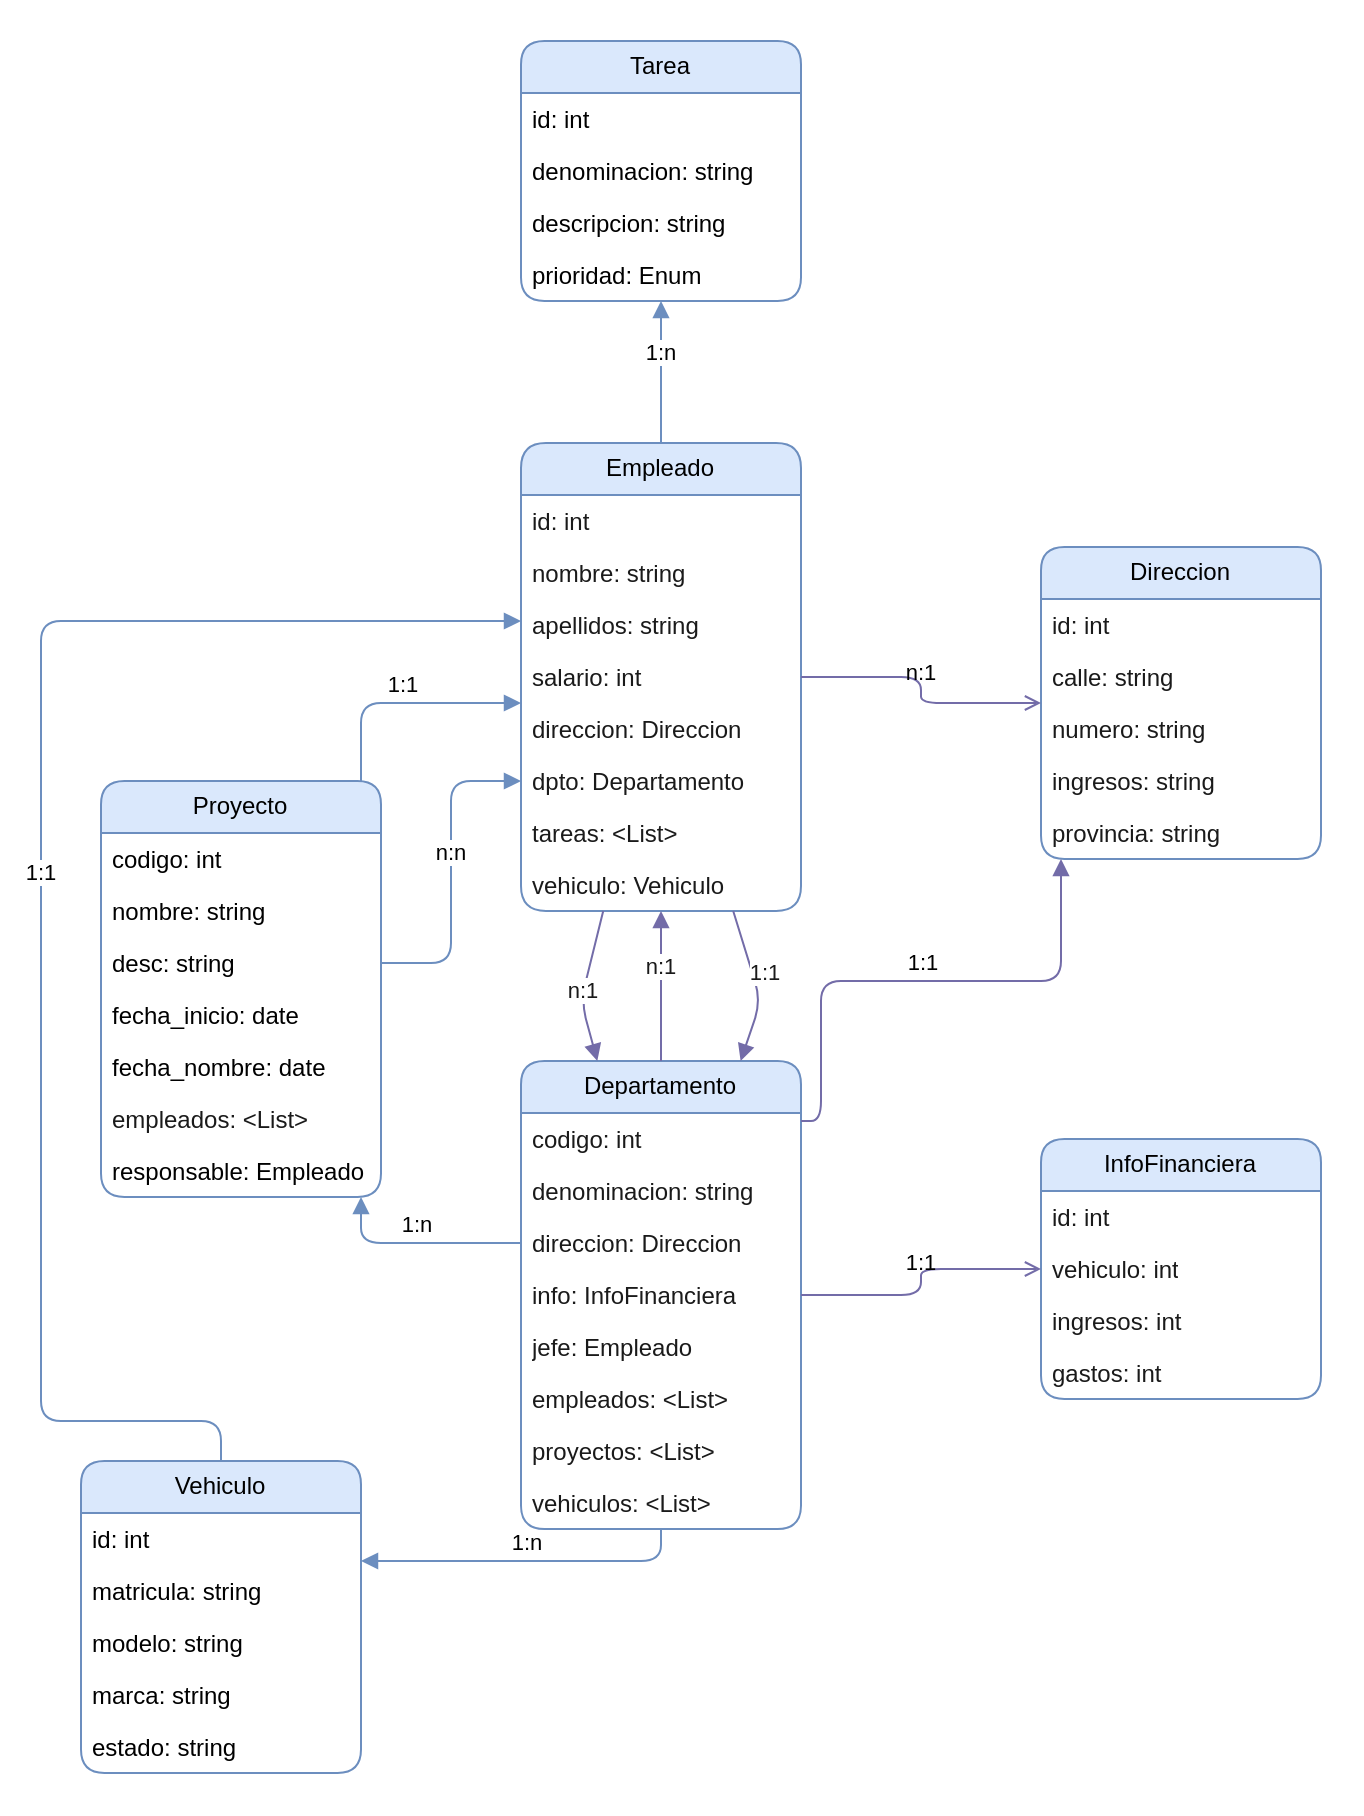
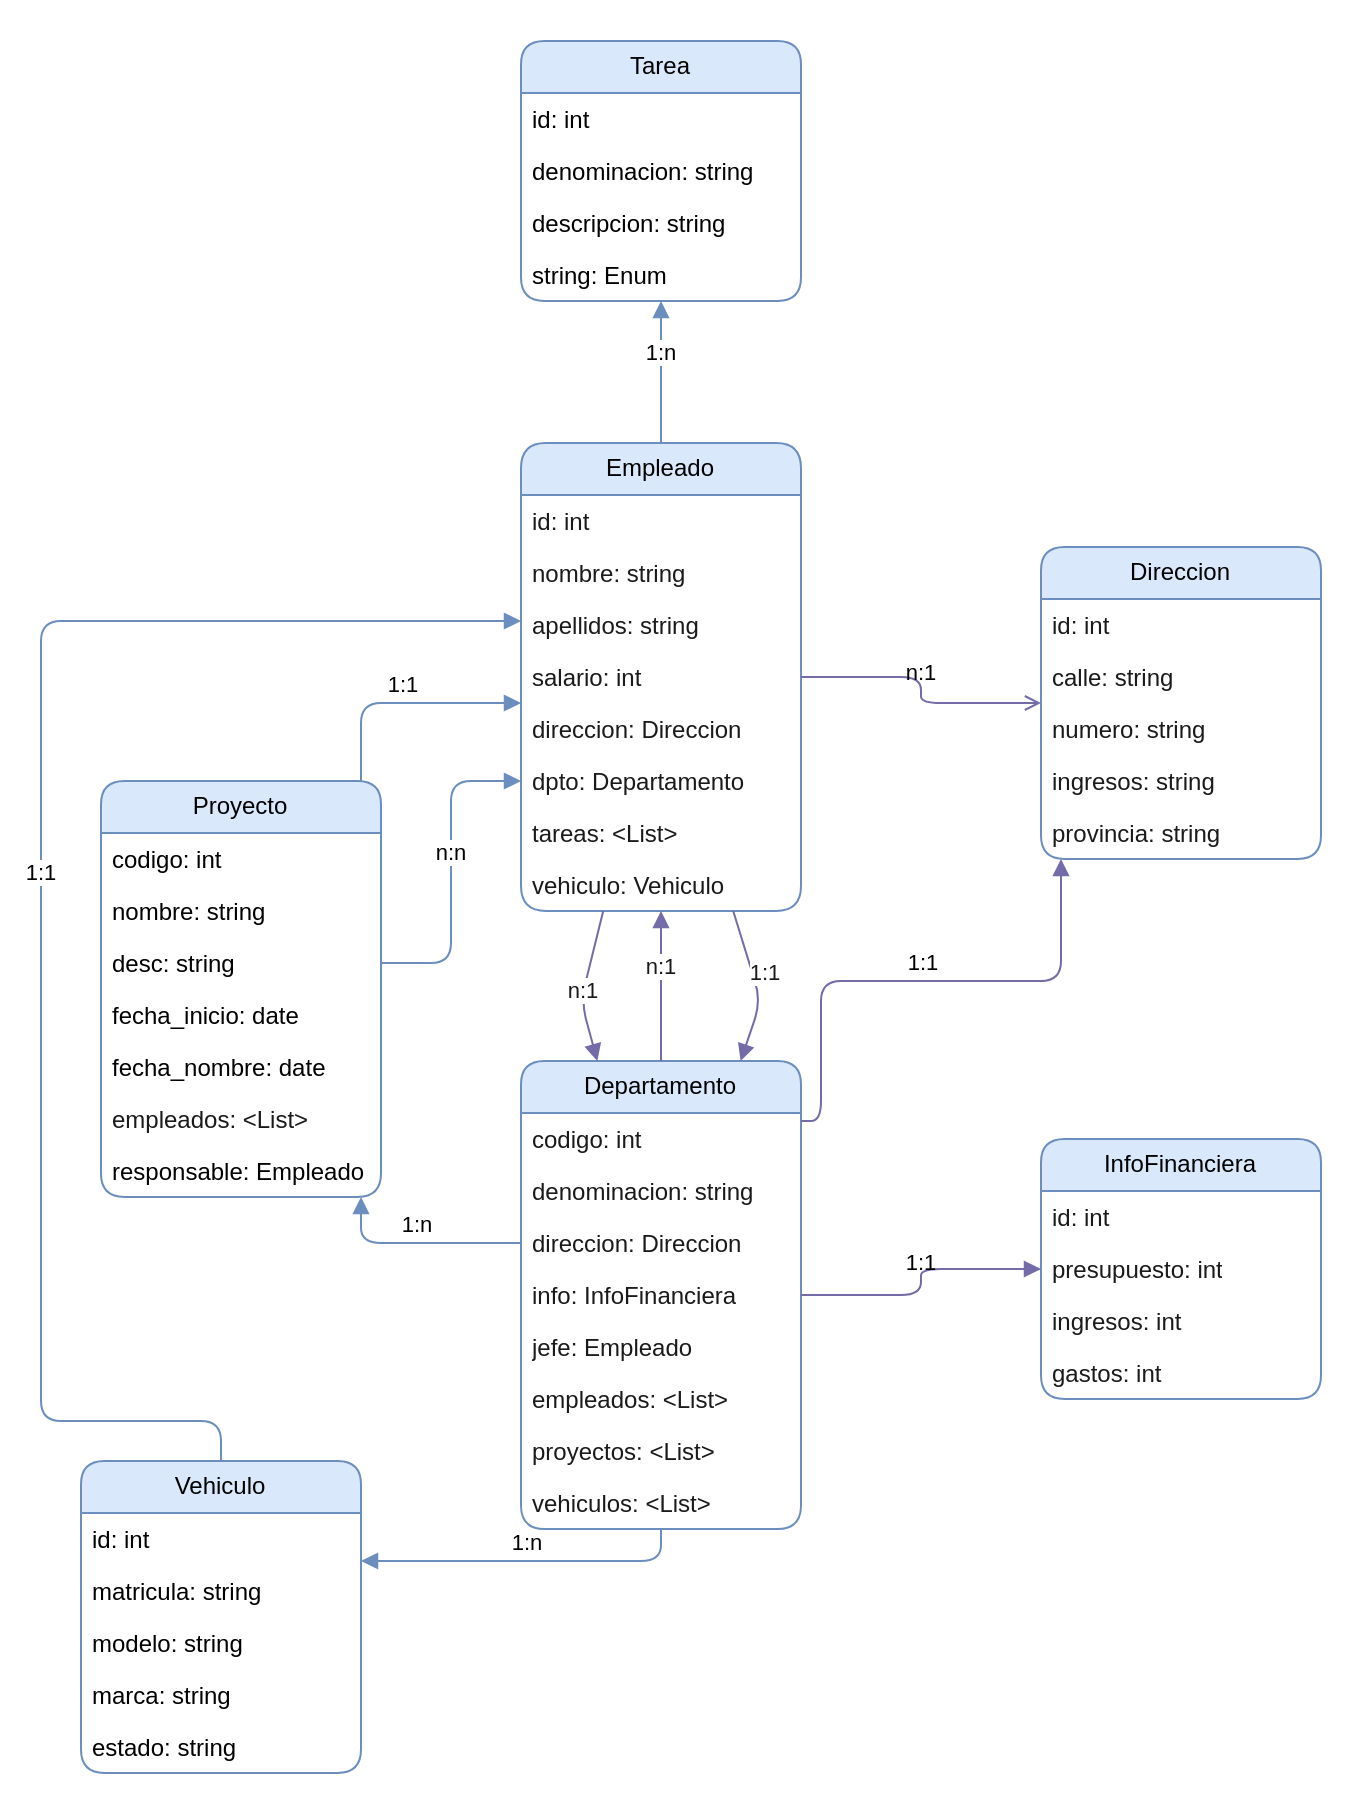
- <mxCell id="60" value="prioridad: Enum" style="text;strokeColor=none;fillColor=none;align=left;verticalAlign=top;spacingLeft=4;spacingRight=4;overflow=hidden;rotatable=0;points=[[0,0.5],[1,0.5]];portConstraint=eastwest;whiteSpace=wrap;html=1;" parent="56" vertex="1"><mxGeometry y="104" width="140" height="26" as="geometry" /></mxCell>
+ <mxCell id="60" value="string: Enum" style="text;strokeColor=none;fillColor=none;align=left;verticalAlign=top;spacingLeft=4;spacingRight=4;overflow=hidden;rotatable=0;points=[[0,0.5],[1,0.5]];portConstraint=eastwest;whiteSpace=wrap;html=1;" parent="56" vertex="1"><mxGeometry y="104" width="140" height="26" as="geometry" /></mxCell>
- <mxCell id="33" value="1:1" style="html=1;verticalAlign=bottom;endArrow=open;curved=0;rounded=1;edgeStyle=orthogonalEdgeStyle;labelBackgroundColor=none;strokeColor=#736CA8;fontColor=default;" parent="1" source="18" target="27" edge="1"><mxGeometry width="80" relative="1" as="geometry"><mxPoint x="550" y="470" as="sourcePoint" /><mxPoint x="630" y="470" as="targetPoint" /></mxGeometry></mxCell>
+ <mxCell id="33" value="1:1" style="html=1;verticalAlign=bottom;endArrow=block;curved=0;rounded=1;edgeStyle=orthogonalEdgeStyle;labelBackgroundColor=none;strokeColor=#736CA8;fontColor=default;" parent="1" source="18" target="27" edge="1"><mxGeometry width="80" relative="1" as="geometry"><mxPoint x="550" y="470" as="sourcePoint" /><mxPoint x="630" y="470" as="targetPoint" /></mxGeometry></mxCell>
- <mxCell id="29" value="vehiculo: int" style="text;strokeColor=none;fillColor=none;align=left;verticalAlign=top;spacingLeft=4;spacingRight=4;overflow=hidden;rotatable=0;points=[[0,0.5],[1,0.5]];portConstraint=eastwest;whiteSpace=wrap;html=1;labelBackgroundColor=none;fontColor=#1A1A1A;rounded=1;" parent="27" vertex="1"><mxGeometry y="52" width="140" height="26" as="geometry" /></mxCell>
+ <mxCell id="29" value="presupuesto: int" style="text;strokeColor=none;fillColor=none;align=left;verticalAlign=top;spacingLeft=4;spacingRight=4;overflow=hidden;rotatable=0;points=[[0,0.5],[1,0.5]];portConstraint=eastwest;whiteSpace=wrap;html=1;labelBackgroundColor=none;fontColor=#1A1A1A;rounded=1;" parent="27" vertex="1"><mxGeometry y="52" width="140" height="26" as="geometry" /></mxCell>
